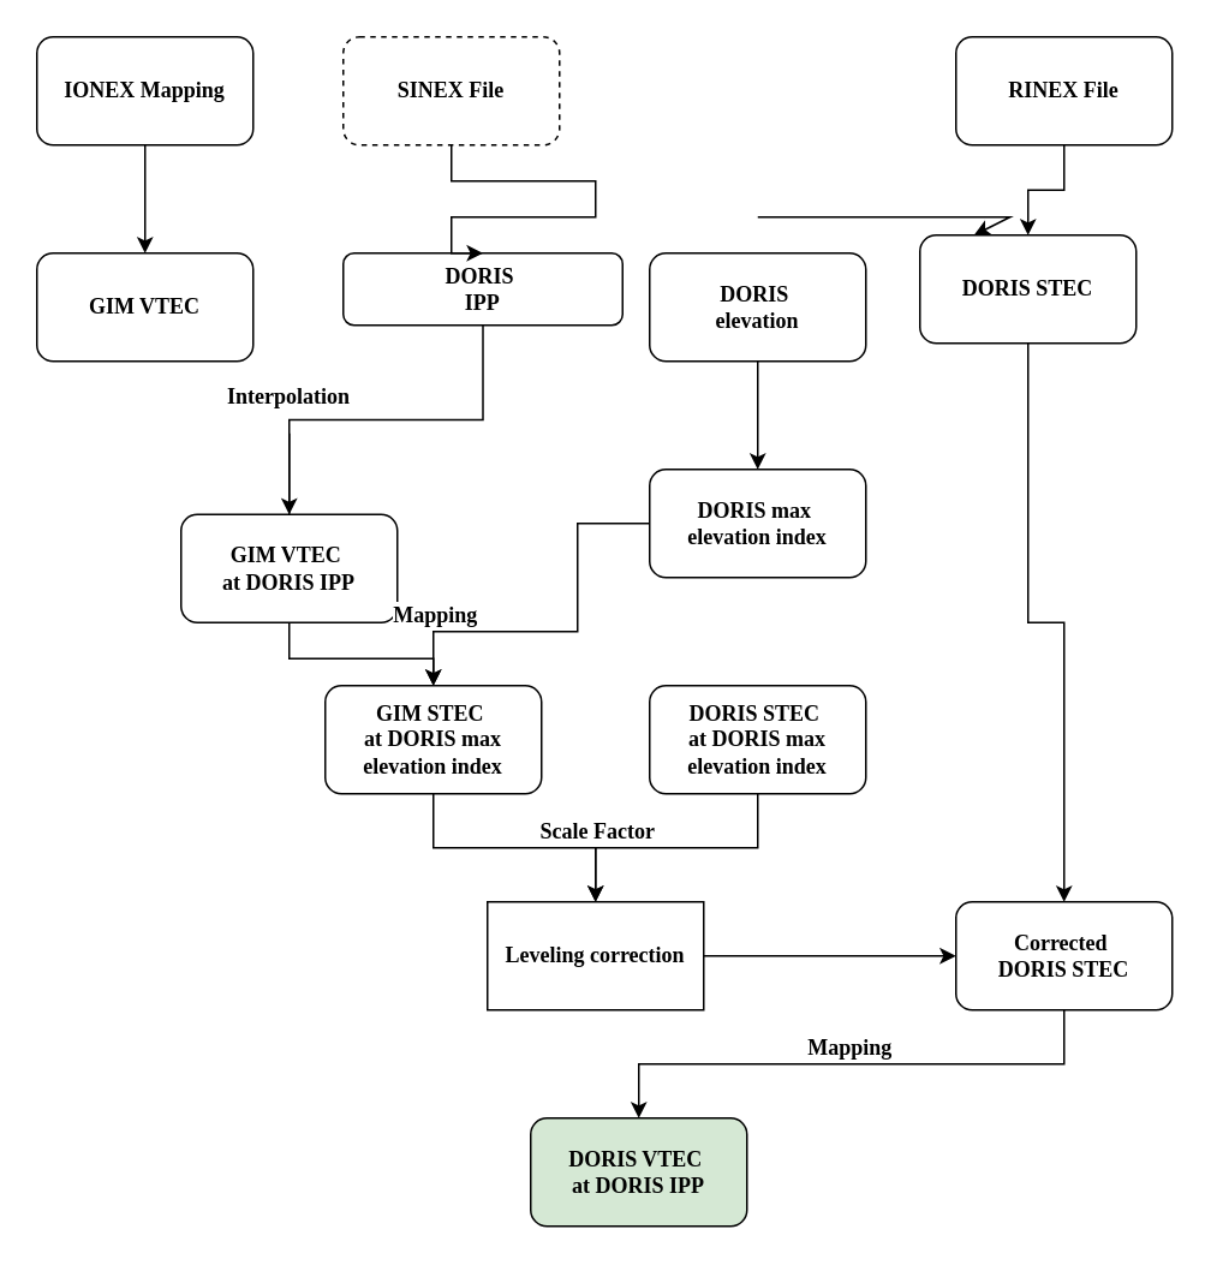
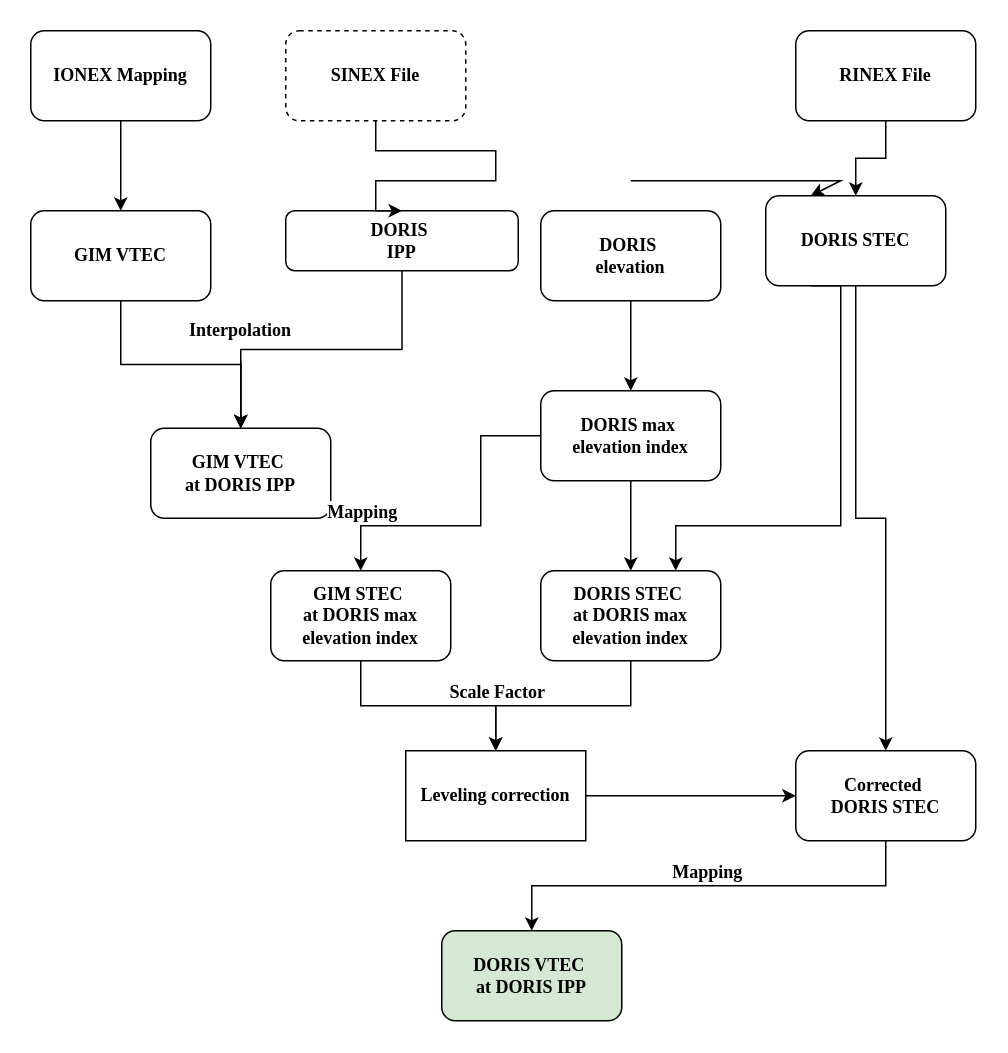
+ <mxCell id="2" style="edgeStyle=orthogonalEdgeStyle;rounded=0;orthogonalLoop=1;jettySize=auto;html=1;exitX=0.5;exitY=1;exitDx=0;exitDy=0;" parent="1" source="3" target="5" edge="1"><mxGeometry relative="1" as="geometry" /></mxCell>
- <mxCell id="6" style="edgeStyle=orthogonalEdgeStyle;rounded=0;orthogonalLoop=1;jettySize=auto;html=1;exitX=0.5;exitY=1;exitDx=0;exitDy=0;entryX=0.5;entryY=0;entryDx=0;entryDy=0;endArrow=none;" parent="1" source="34" target="5" edge="1"><mxGeometry relative="1" as="geometry" /></mxCell>
+ <mxCell id="6" style="edgeStyle=orthogonalEdgeStyle;rounded=0;orthogonalLoop=1;jettySize=auto;html=1;exitX=0.5;exitY=1;exitDx=0;exitDy=0;entryX=0.5;entryY=0;entryDx=0;entryDy=0;" parent="1" source="34" target="5" edge="1"><mxGeometry relative="1" as="geometry" /></mxCell>
+ <mxCell id="10" style="edgeStyle=orthogonalEdgeStyle;rounded=0;orthogonalLoop=1;jettySize=auto;html=1;exitX=0.25;exitY=1;exitDx=0;exitDy=0;entryX=0.75;entryY=0;entryDx=0;entryDy=0;" parent="1" source="11" target="19" edge="1"><mxGeometry relative="1" as="geometry"><Array as="points"><mxPoint x="560" y="350" /><mxPoint x="450" y="350" /></Array></mxGeometry></mxCell>
+ <mxCell id="12" style="edgeStyle=orthogonalEdgeStyle;rounded=0;orthogonalLoop=1;jettySize=auto;html=1;exitX=0.5;exitY=1;exitDx=0;exitDy=0;entryX=0.5;entryY=0;entryDx=0;entryDy=0;" parent="1" source="14" target="19" edge="1"><mxGeometry relative="1" as="geometry" /></mxCell>
- <mxCell id="4" style="edgeStyle=orthogonalEdgeStyle;rounded=0;orthogonalLoop=1;jettySize=auto;html=1;exitX=0.5;exitY=1;exitDx=0;exitDy=0;" parent="1" source="5" target="17" edge="1"><mxGeometry relative="1" as="geometry" /></mxCell>
